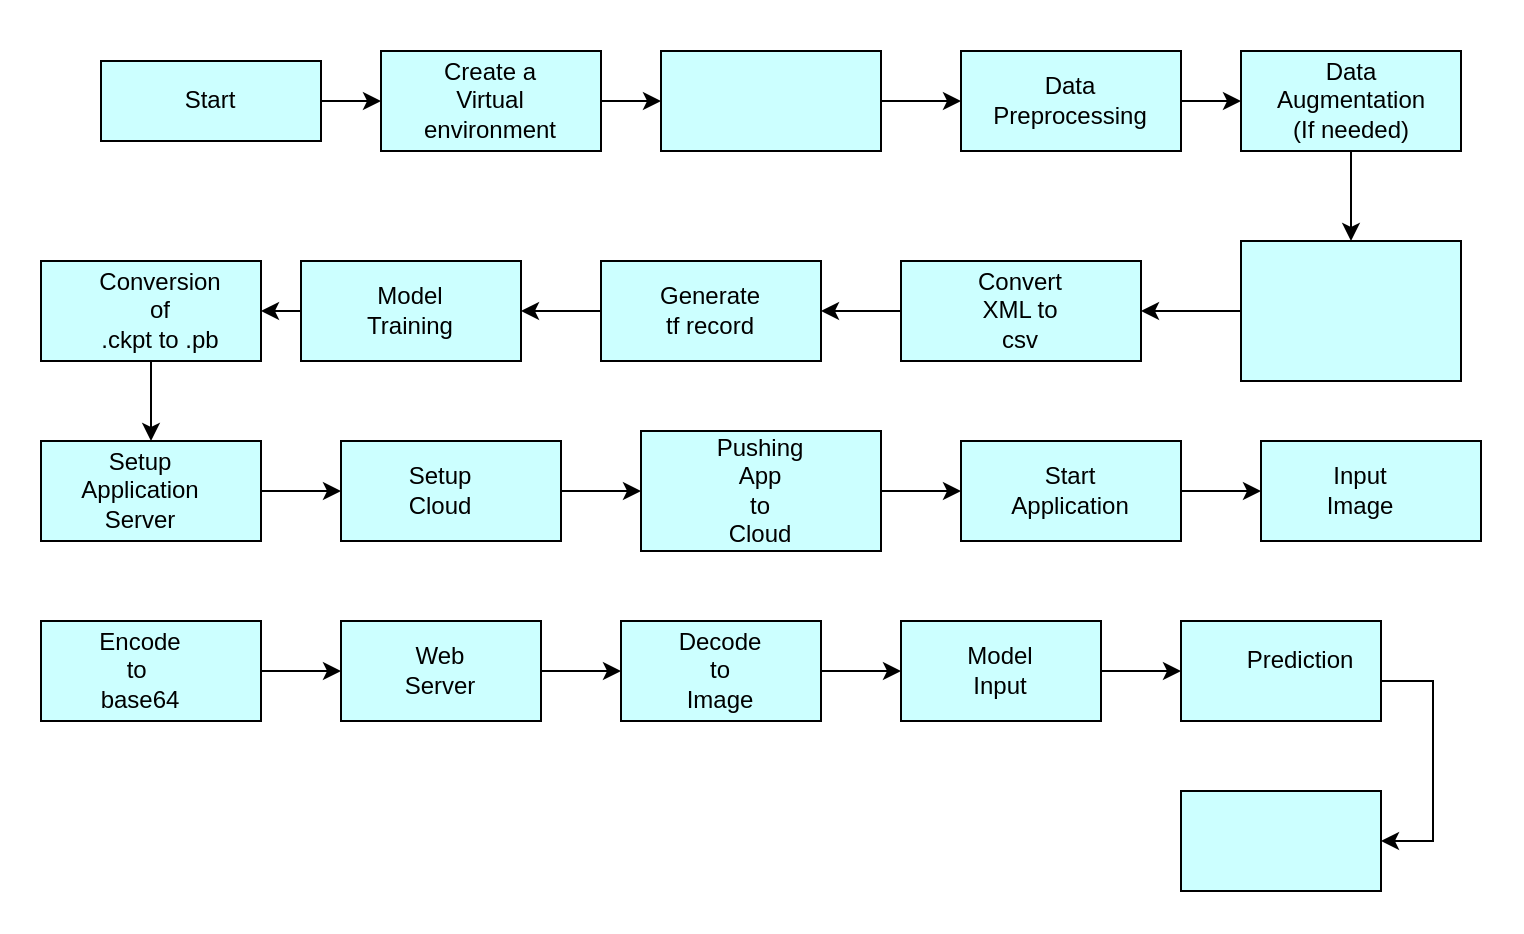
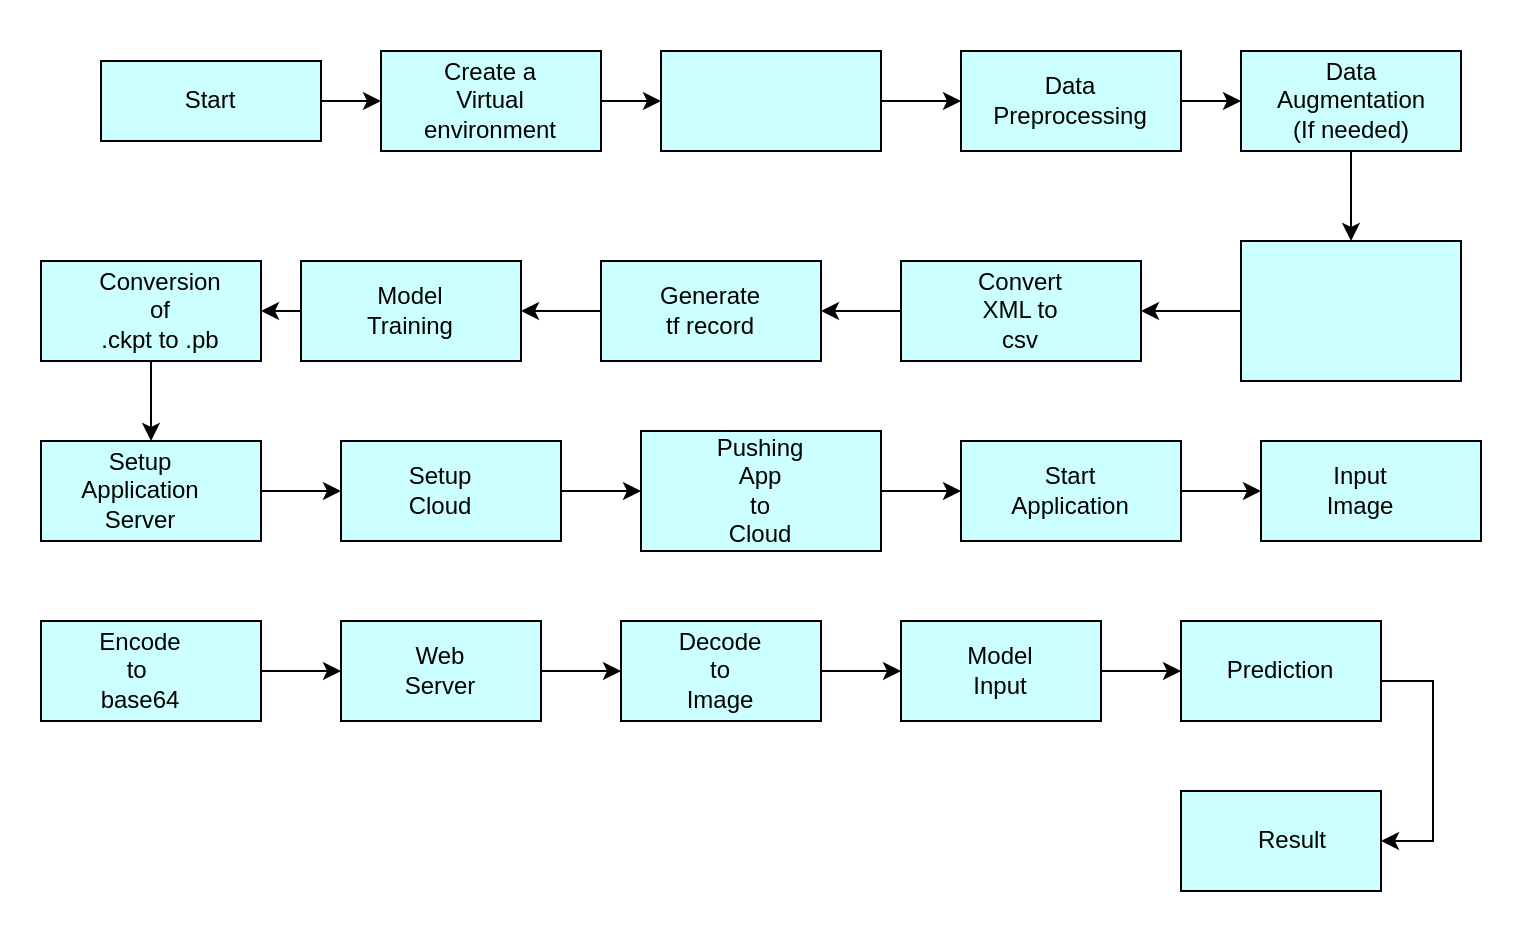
- <mxCell id="56" value="Prediction" style="text;html=1;strokeColor=none;fillColor=none;align=center;verticalAlign=middle;whiteSpace=wrap;rounded=0;" vertex="1" parent="1"><mxGeometry x="630" y="320" width="40" height="20" as="geometry" /></mxCell>
+ <mxCell id="56" value="Prediction" style="text;html=1;strokeColor=none;fillColor=none;align=center;verticalAlign=middle;whiteSpace=wrap;rounded=0;" vertex="1" parent="1"><mxGeometry x="620" y="325" width="40" height="20" as="geometry" /></mxCell>
+ <mxCell id="57" value="Result" style="text;html=1;strokeColor=none;fillColor=none;align=center;verticalAlign=middle;whiteSpace=wrap;rounded=0;" vertex="1" parent="1"><mxGeometry x="625.5" y="410" width="40" height="20" as="geometry" /></mxCell>
